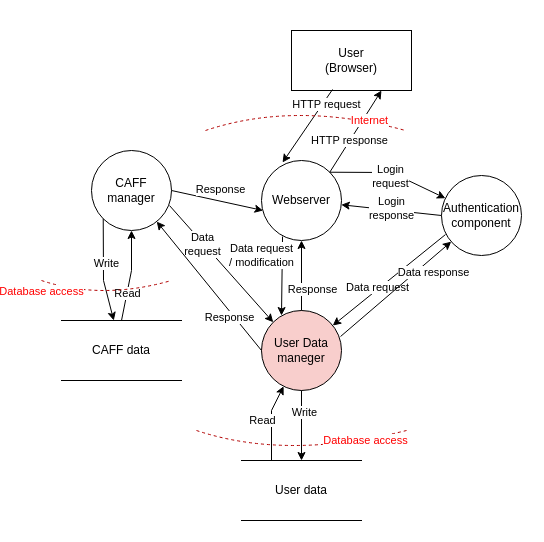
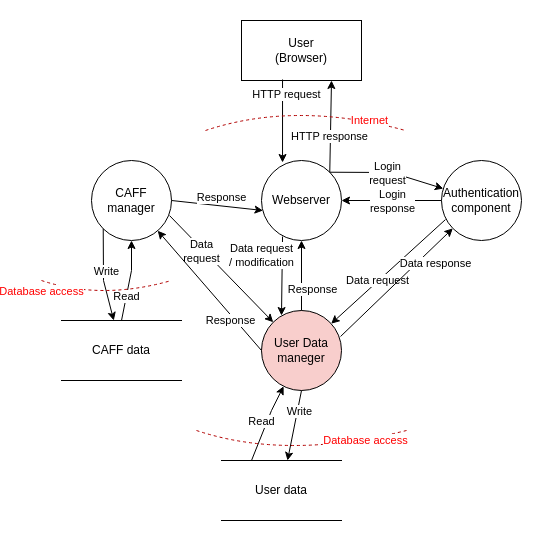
- <mxCell id="3" value="User&lt;br&gt;(Browser)" style="rounded=0;whiteSpace=wrap;html=1;" vertex="1" parent="1"><mxGeometry x="270" y="30" width="120" height="60" as="geometry" /></mxCell>
+ <mxCell id="3" value="User&lt;br&gt;(Browser)" style="rounded=0;whiteSpace=wrap;html=1;" vertex="1" parent="1"><mxGeometry x="220" y="20" width="120" height="60" as="geometry" /></mxCell>
- <mxCell id="5" value="CAFF&lt;br&gt;manager" style="ellipse;whiteSpace=wrap;html=1;aspect=fixed;" vertex="1" parent="1"><mxGeometry x="70" y="150" width="80" height="80" as="geometry" /></mxCell>
+ <mxCell id="5" value="CAFF&lt;br&gt;manager" style="ellipse;whiteSpace=wrap;html=1;aspect=fixed;" vertex="1" parent="1"><mxGeometry x="70" y="160" width="80" height="80" as="geometry" /></mxCell>
- <mxCell id="4" value="Authentication&lt;br&gt;component" style="ellipse;whiteSpace=wrap;html=1;aspect=fixed;" vertex="1" parent="1"><mxGeometry x="420" y="175" width="80" height="80" as="geometry" /></mxCell>
+ <mxCell id="4" value="Authentication&lt;br&gt;component" style="ellipse;whiteSpace=wrap;html=1;aspect=fixed;" vertex="1" parent="1"><mxGeometry x="420" y="160" width="80" height="80" as="geometry" /></mxCell>
- <mxCell id="21" value="User data" style="shape=partialRectangle;whiteSpace=wrap;html=1;left=0;right=0;fillColor=none;" vertex="1" parent="1"><mxGeometry x="220" y="460" width="120" height="60" as="geometry" /></mxCell>
+ <mxCell id="21" value="User data" style="shape=partialRectangle;whiteSpace=wrap;html=1;left=0;right=0;fillColor=none;" vertex="1" parent="1"><mxGeometry x="200" y="460" width="120" height="60" as="geometry" /></mxCell>
